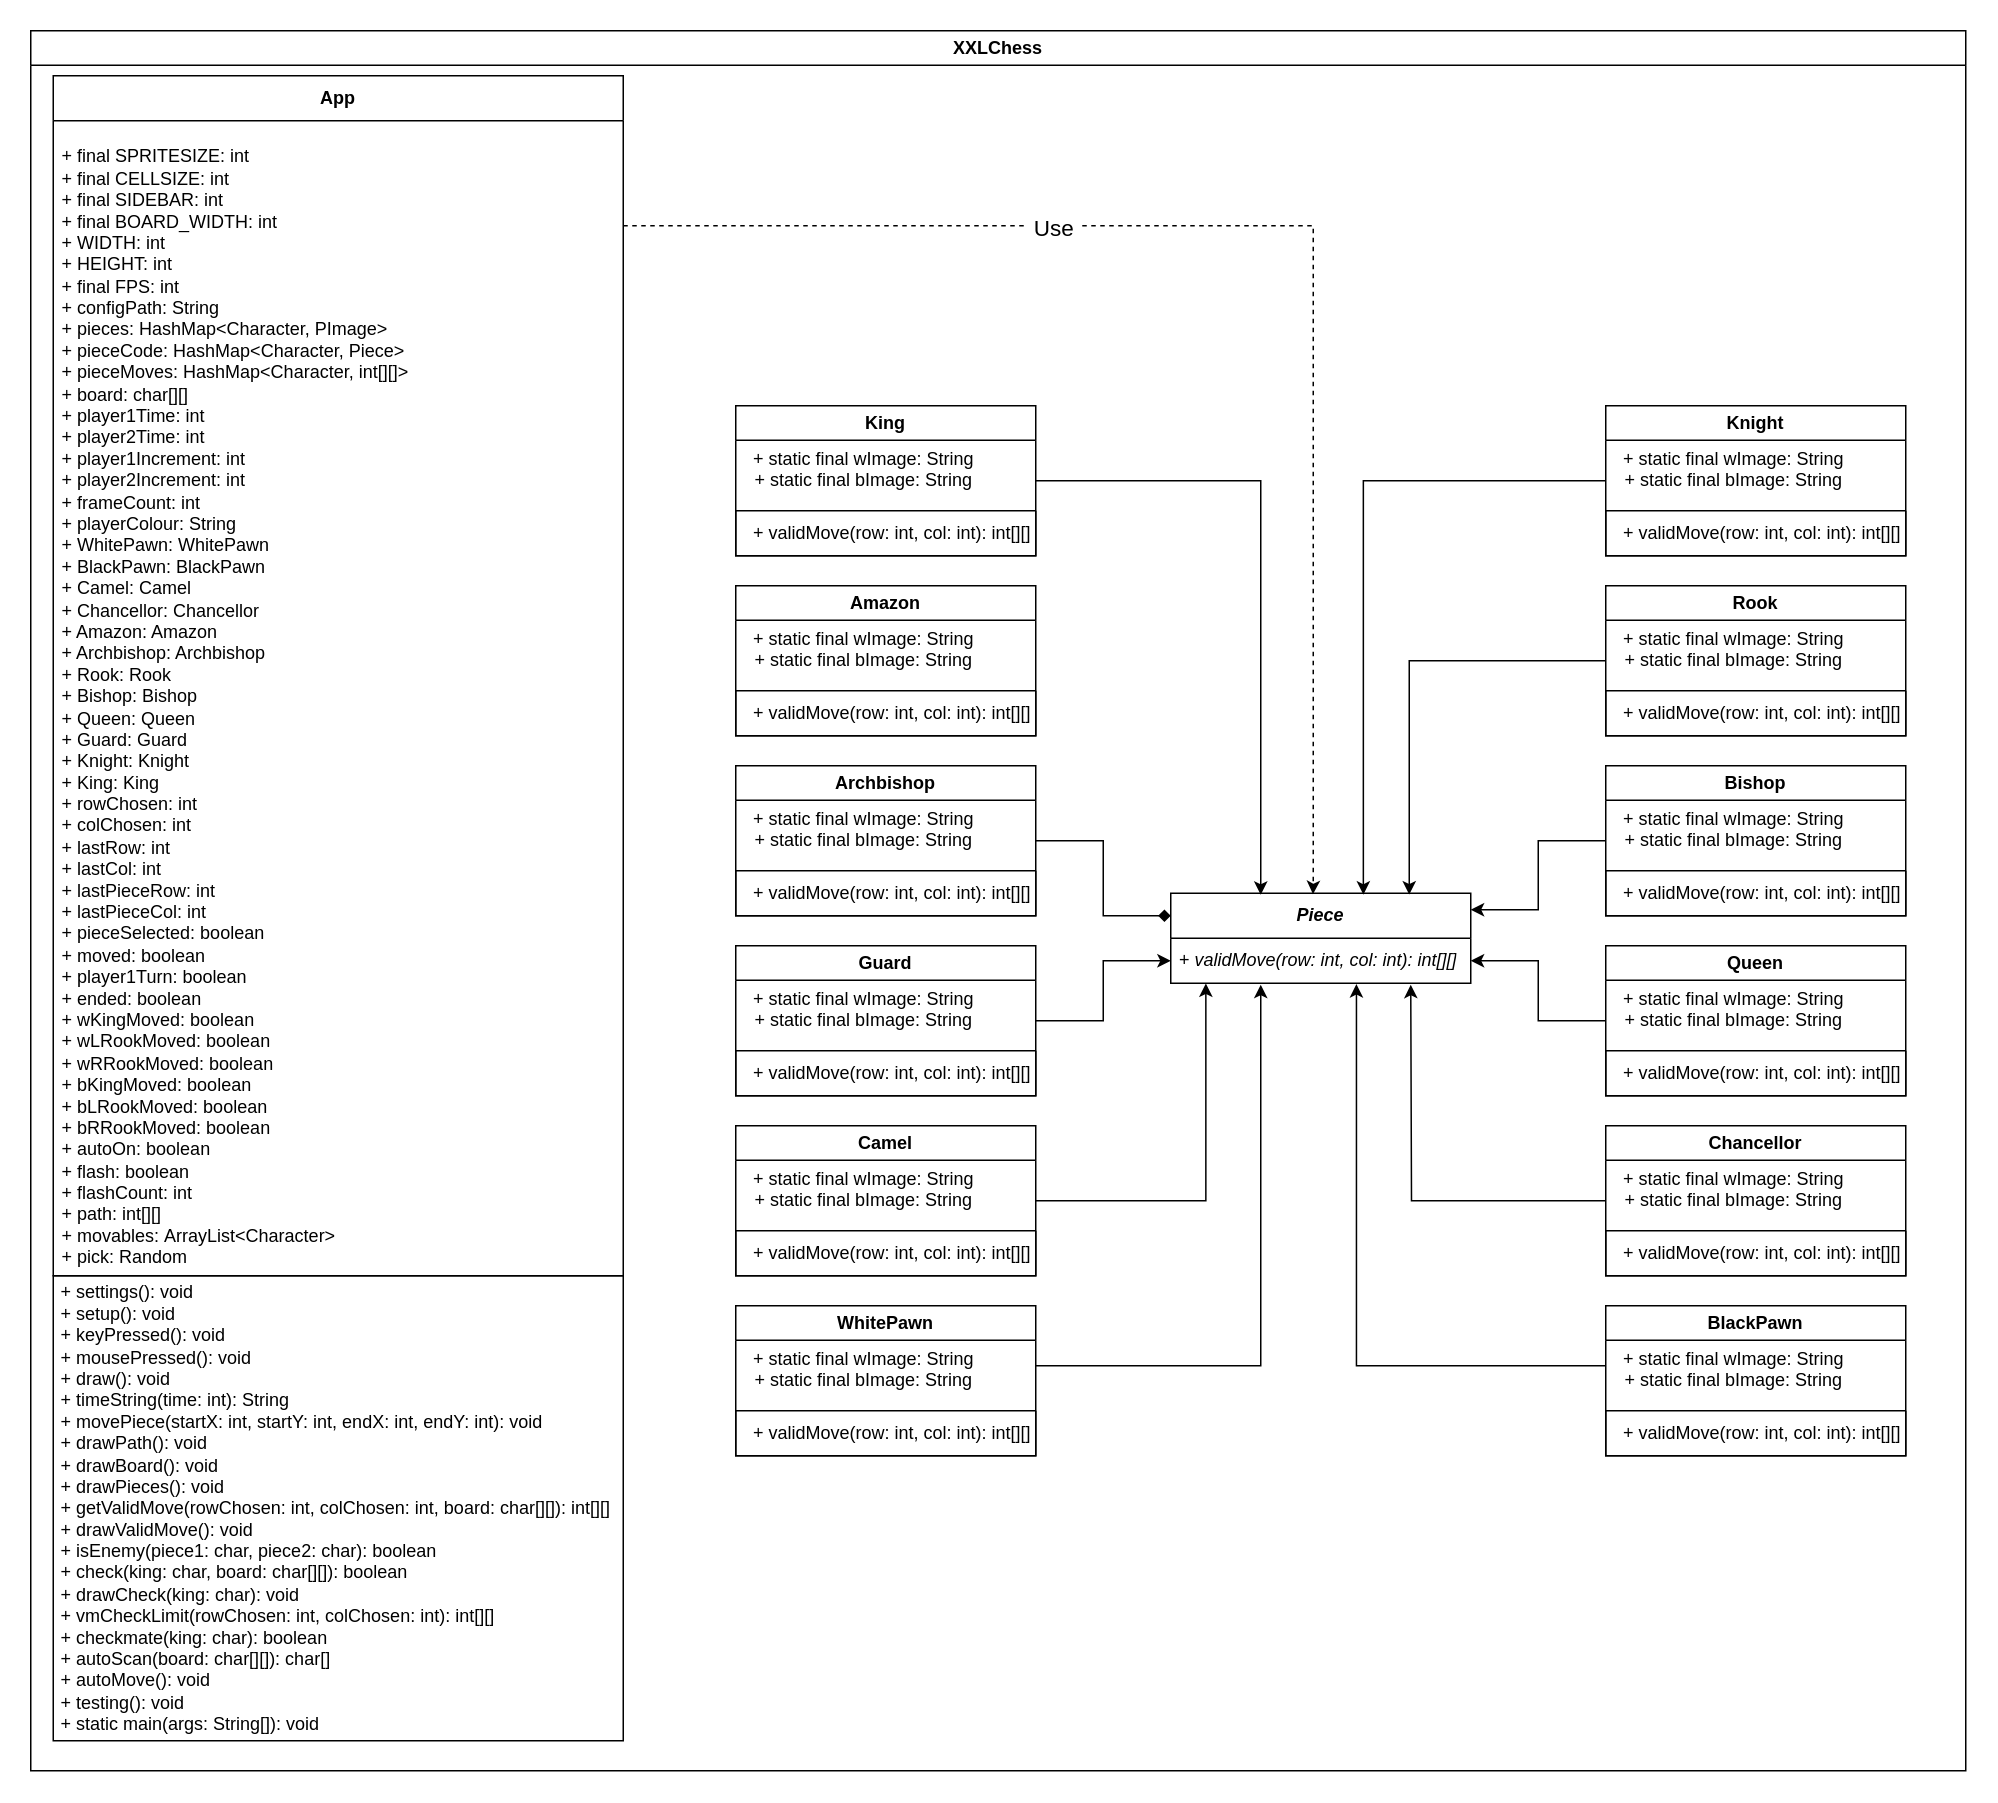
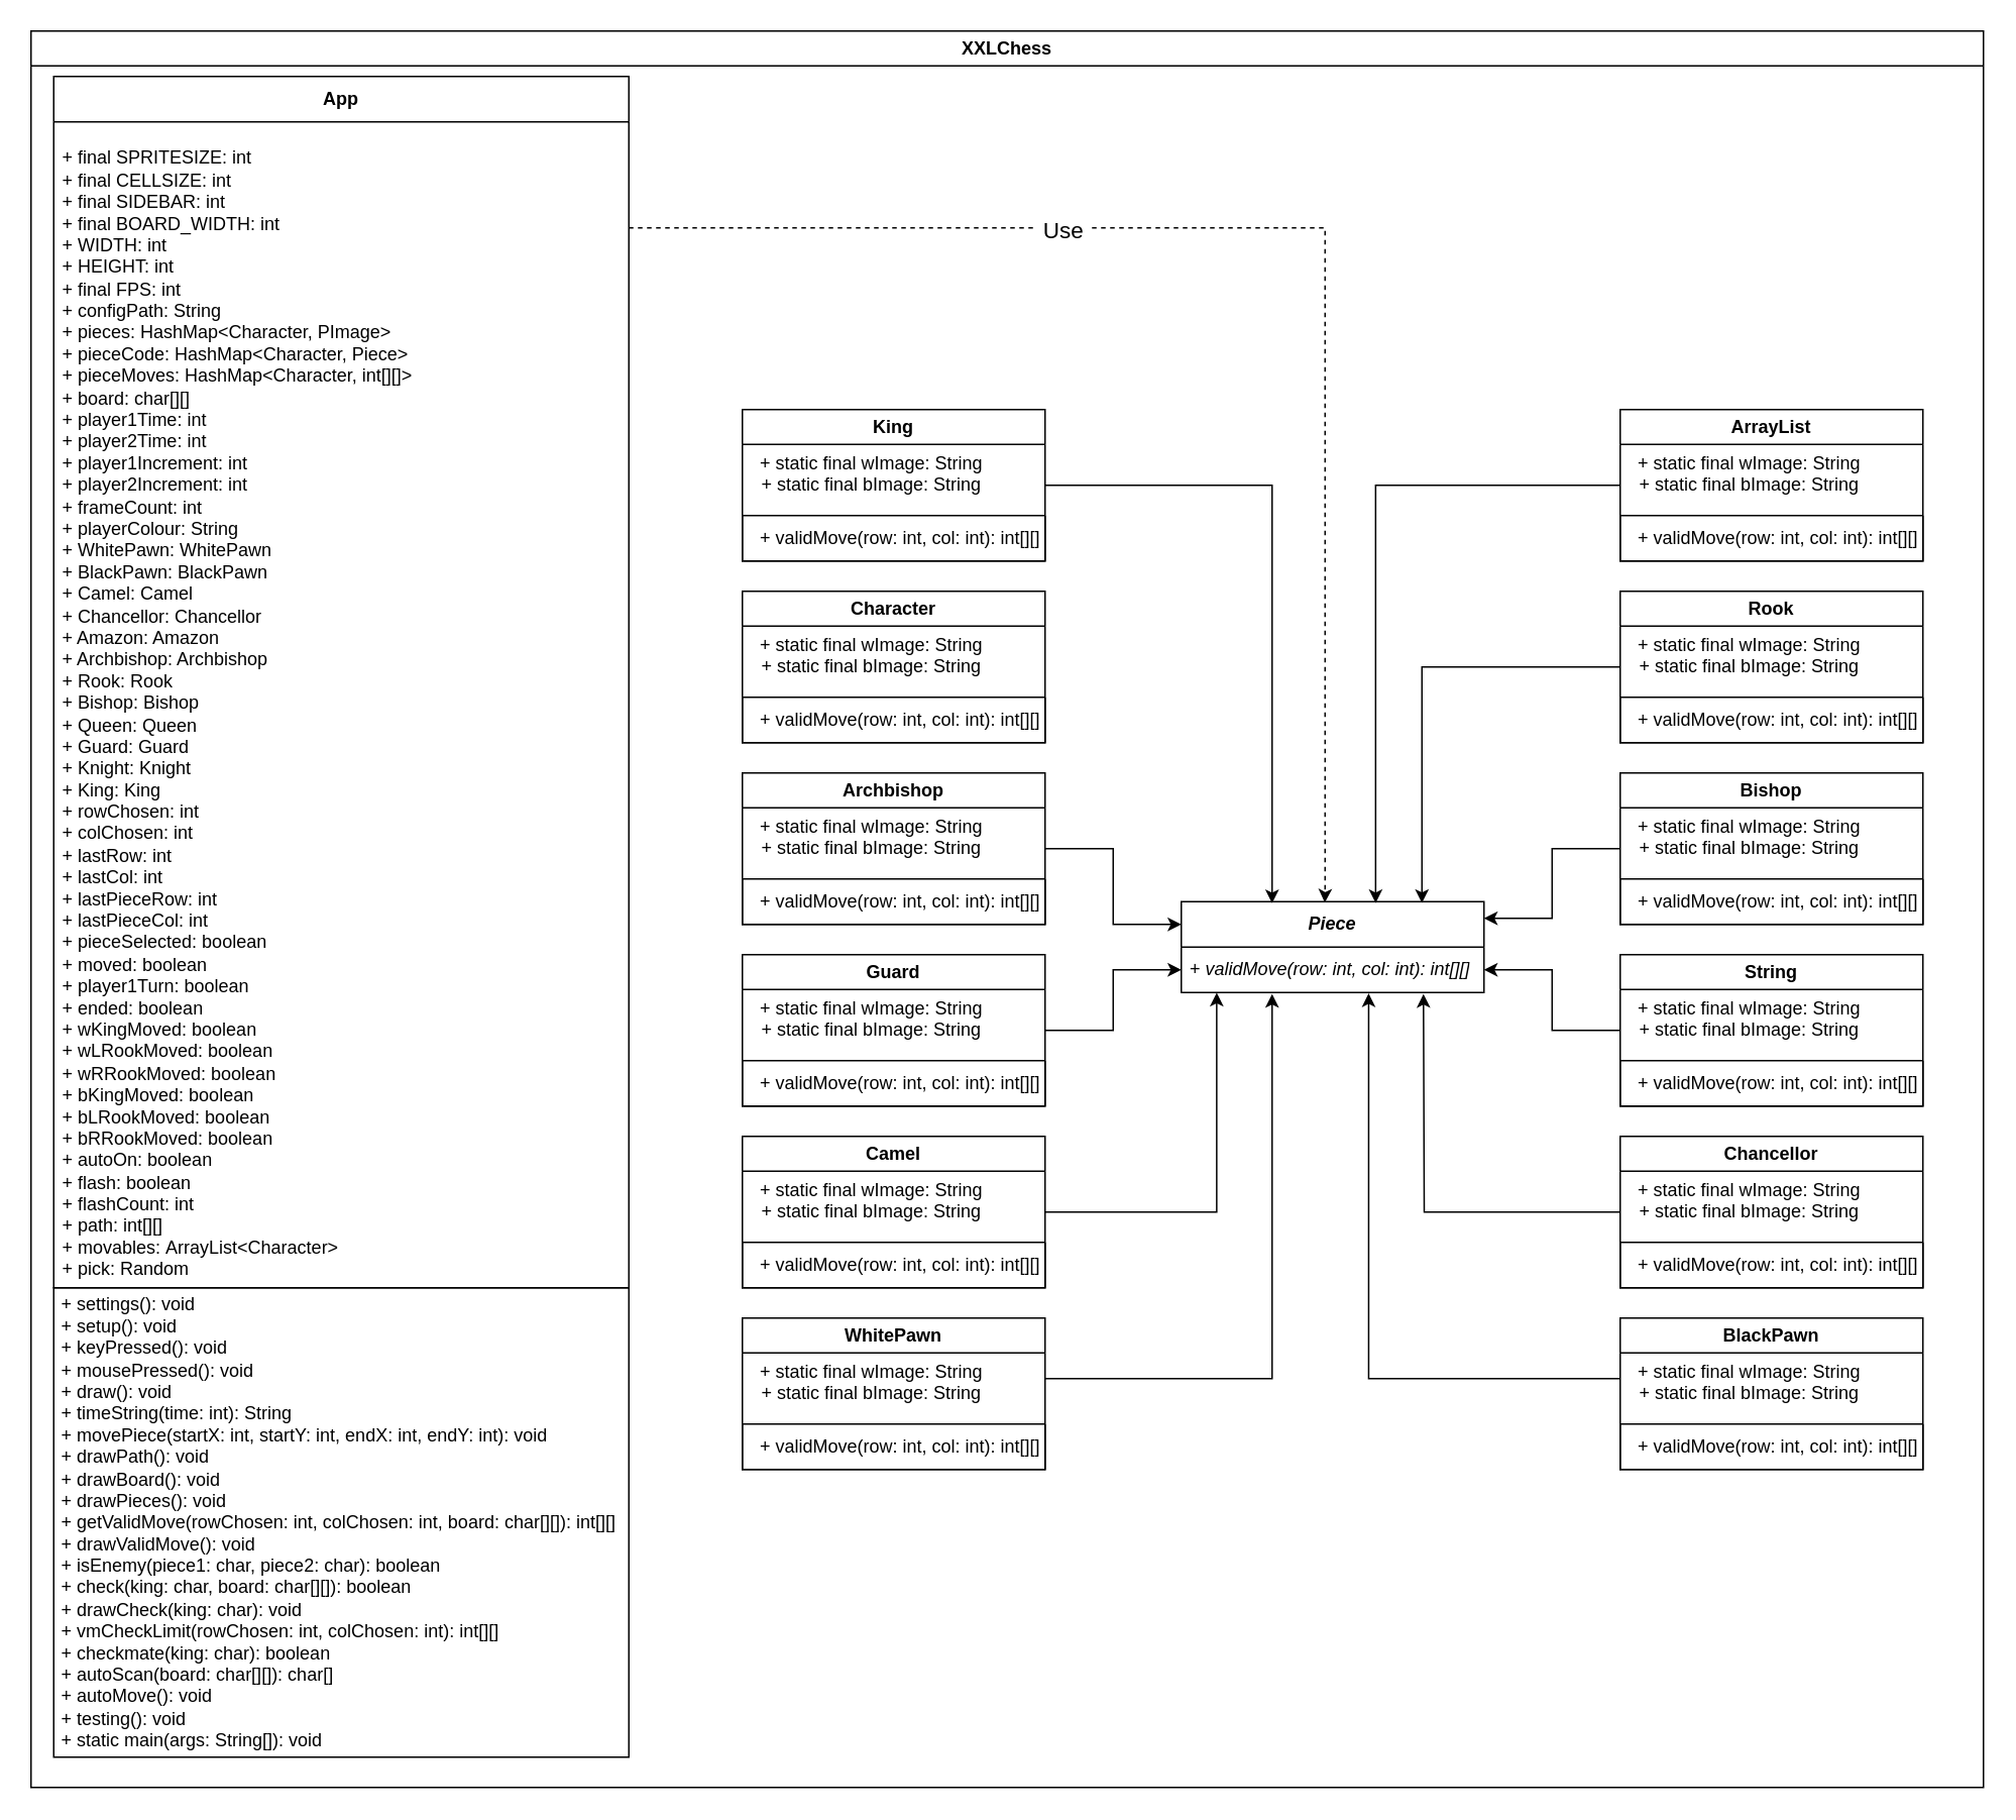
- <mxCell id="22" value="Knight" style="swimlane;whiteSpace=wrap;html=1;" parent="2" vertex="1"><mxGeometry x="1050" y="250" width="200" height="100" as="geometry" /></mxCell>
+ <mxCell id="22" value="ArrayList" style="swimlane;whiteSpace=wrap;html=1;" parent="2" vertex="1"><mxGeometry x="1050" y="250" width="200" height="100" as="geometry" /></mxCell>
- <mxCell id="13" value="Amazon" style="swimlane;whiteSpace=wrap;html=1;" parent="2" vertex="1"><mxGeometry x="470" y="370" width="200" height="100" as="geometry" /></mxCell>
+ <mxCell id="13" value="Character" style="swimlane;whiteSpace=wrap;html=1;" parent="2" vertex="1"><mxGeometry x="470" y="370" width="200" height="100" as="geometry" /></mxCell>
- <mxCell id="17" style="edgeStyle=orthogonalEdgeStyle;rounded=0;orthogonalLoop=1;jettySize=auto;html=1;exitX=1;exitY=0.5;exitDx=0;exitDy=0;entryX=0;entryY=0.25;entryDx=0;entryDy=0;endArrow=diamond;" parent="2" source="18" target="6" edge="1"><mxGeometry relative="1" as="geometry" /></mxCell>
+ <mxCell id="17" style="edgeStyle=orthogonalEdgeStyle;rounded=0;orthogonalLoop=1;jettySize=auto;html=1;exitX=1;exitY=0.5;exitDx=0;exitDy=0;entryX=0;entryY=0.25;entryDx=0;entryDy=0;" parent="2" source="18" target="6" edge="1"><mxGeometry relative="1" as="geometry" /></mxCell>
- <mxCell id="39" value="Queen" style="swimlane;whiteSpace=wrap;html=1;" parent="2" vertex="1"><mxGeometry x="1050" y="610" width="200" height="100" as="geometry" /></mxCell>
+ <mxCell id="39" value="String" style="swimlane;whiteSpace=wrap;html=1;" parent="2" vertex="1"><mxGeometry x="1050" y="610" width="200" height="100" as="geometry" /></mxCell>
